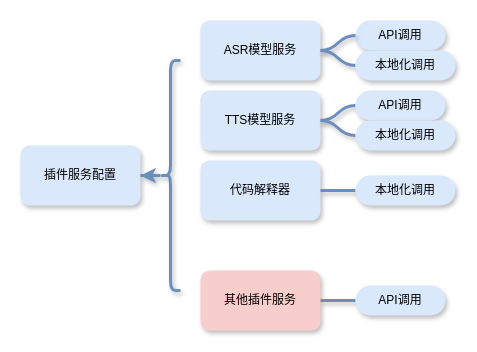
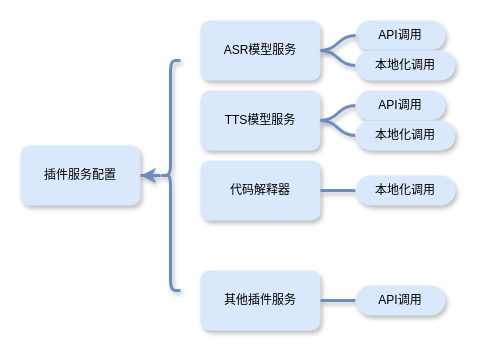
- <mxCell id="9" value="" style="endArrow=none;dashed=1;html=1;dashPattern=1 3;strokeWidth=3;rounded=0;fontColor=#143642;entryX=0.5;entryY=1;entryDx=0;entryDy=0;exitX=0.5;exitY=0;exitDx=0;exitDy=0;shadow=1;fillColor=#dae8fc;strokeColor=none;" edge="1" parent="1" source="8" target="7"><mxGeometry width="50" height="50" relative="1" as="geometry"><mxPoint x="430" y="250" as="sourcePoint" /><mxPoint x="430" y="200" as="targetPoint" /></mxGeometry></mxCell>
+ <mxCell id="9" value="" style="endArrow=none;dashed=0;html=1;dashPattern=1 3;strokeWidth=3;rounded=0;fontColor=#143642;entryX=0.5;entryY=1;entryDx=0;entryDy=0;exitX=0.5;exitY=0;exitDx=0;exitDy=0;shadow=1;fillColor=#dae8fc;strokeColor=none;" edge="1" parent="1" source="8" target="7"><mxGeometry width="50" height="50" relative="1" as="geometry"><mxPoint x="430" y="250" as="sourcePoint" /><mxPoint x="430" y="200" as="targetPoint" /></mxGeometry></mxCell>
- <mxCell id="8" value="其他插件服务" style="rounded=1;whiteSpace=wrap;html=1;strokeWidth=3;shadow=1;fillColor=#f8cecc;strokeColor=none;" vertex="1" parent="1"><mxGeometry x="200" y="270" width="120" height="60" as="geometry" /></mxCell>
+ <mxCell id="8" value="其他插件服务" style="rounded=1;whiteSpace=wrap;html=1;strokeWidth=3;shadow=1;fillColor=#dae8fc;strokeColor=none;" vertex="1" parent="1"><mxGeometry x="200" y="270" width="120" height="60" as="geometry" /></mxCell>
